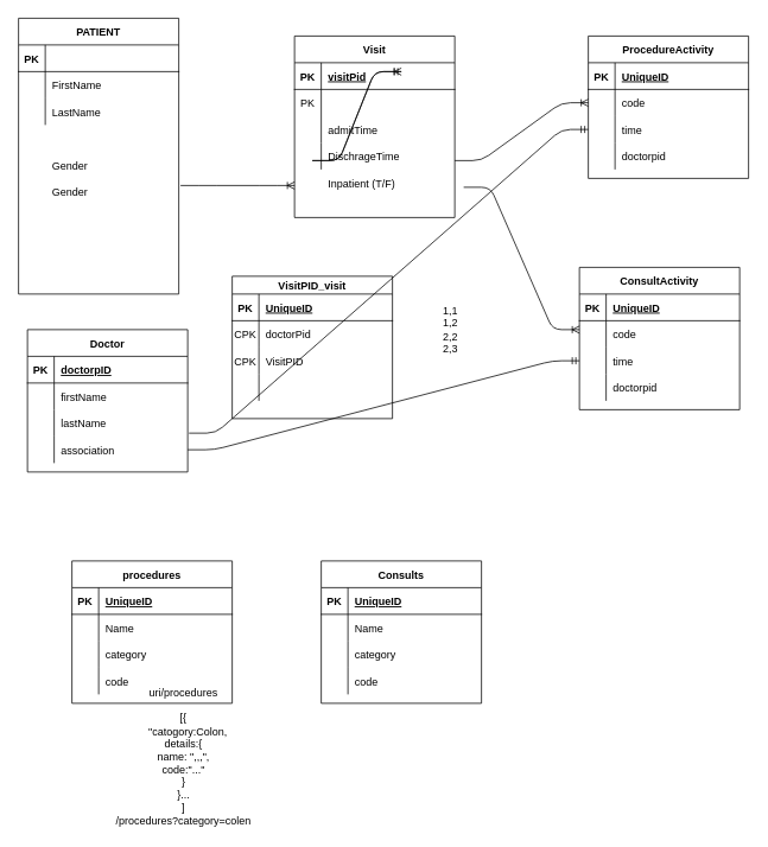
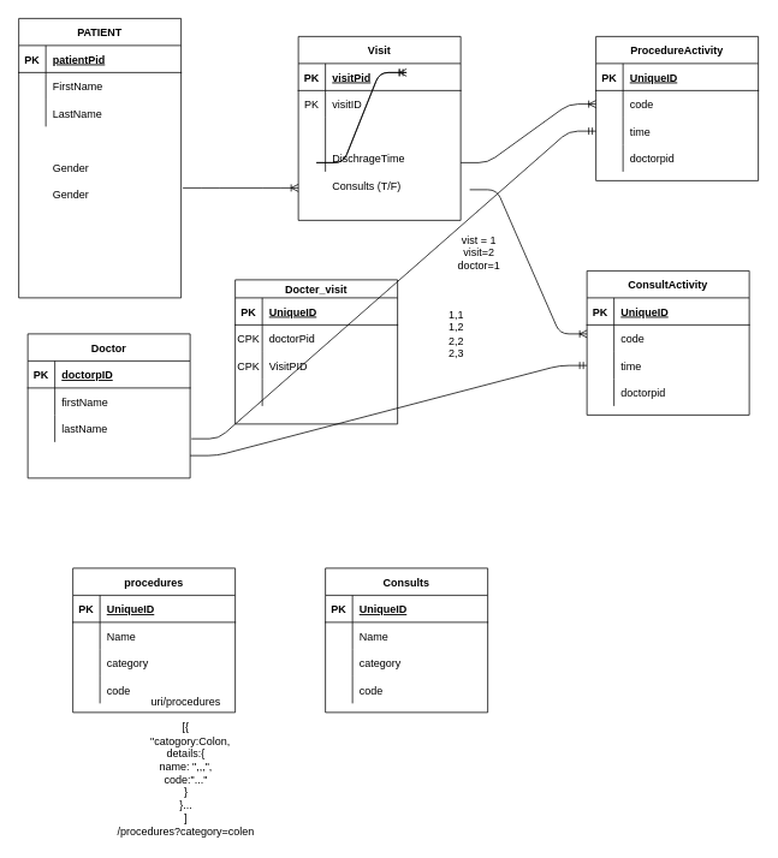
+ <mxCell id="5" value="patientPid" style="shape=partialRectangle;connectable=0;fillColor=none;top=0;left=0;bottom=0;right=0;align=left;spacingLeft=6;fontStyle=5;overflow=hidden;" vertex="1" parent="3"><mxGeometry x="30" width="150" height="30" as="geometry" /></mxCell>
+ <mxCell id="26" value="visitID" style="shape=partialRectangle;connectable=0;fillColor=none;top=0;left=0;bottom=0;right=0;align=left;spacingLeft=6;overflow=hidden;" vertex="1" parent="24"><mxGeometry x="30" width="150" height="30" as="geometry" /></mxCell>
- <mxCell id="29" value="admitTime" style="shape=partialRectangle;connectable=0;fillColor=none;top=0;left=0;bottom=0;right=0;align=left;spacingLeft=6;overflow=hidden;" vertex="1" parent="27"><mxGeometry x="30" width="150" height="30" as="geometry" /></mxCell>
- <mxCell id="33" value="Inpatient (T/F)" style="shape=partialRectangle;connectable=0;fillColor=none;top=0;left=0;bottom=0;right=0;align=left;spacingLeft=6;overflow=hidden;" vertex="1" parent="1"><mxGeometry x="360" y="190" width="150" height="30" as="geometry" /></mxCell>
+ <mxCell id="33" value="Consults (T/F)" style="shape=partialRectangle;connectable=0;fillColor=none;top=0;left=0;bottom=0;right=0;align=left;spacingLeft=6;overflow=hidden;" vertex="1" parent="1"><mxGeometry x="360" y="190" width="150" height="30" as="geometry" /></mxCell>
+ <mxCell id="61" value="vist = 1&lt;br&gt;visit=2&lt;br&gt;doctor=1" style="text;html=1;align=center;verticalAlign=middle;resizable=0;points=[];autosize=1;strokeColor=none;" vertex="1" parent="1"><mxGeometry x="500" y="255" width="60" height="50" as="geometry" /></mxCell>
- <mxCell id="48" value="VisitPID_visit" style="shape=table;startSize=20;container=1;collapsible=1;childLayout=tableLayout;fixedRows=1;rowLines=0;fontStyle=1;align=center;resizeLast=1;" vertex="1" parent="1"><mxGeometry x="260" y="310" width="180" height="160" as="geometry" /></mxCell>
+ <mxCell id="48" value="Docter_visit" style="shape=table;startSize=20;container=1;collapsible=1;childLayout=tableLayout;fixedRows=1;rowLines=0;fontStyle=1;align=center;resizeLast=1;" vertex="1" parent="1"><mxGeometry x="260" y="310" width="180" height="160" as="geometry" /></mxCell>
- <mxCell id="47" value="association" style="shape=partialRectangle;connectable=0;fillColor=none;top=0;left=0;bottom=0;right=0;align=left;spacingLeft=6;overflow=hidden;" vertex="1" parent="45"><mxGeometry x="30" width="150" height="30" as="geometry" /></mxCell>
